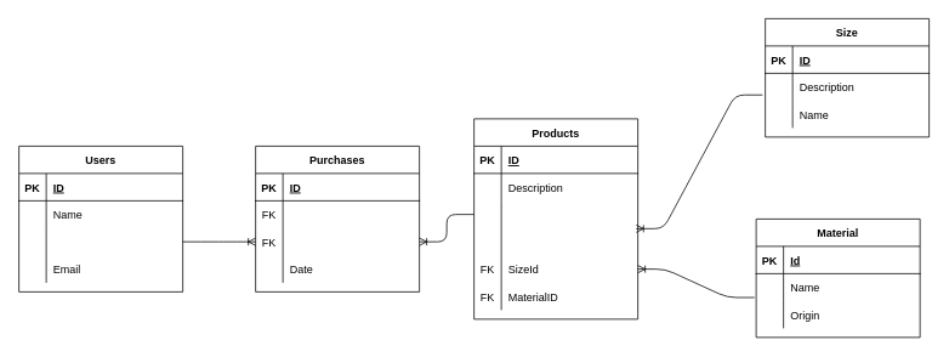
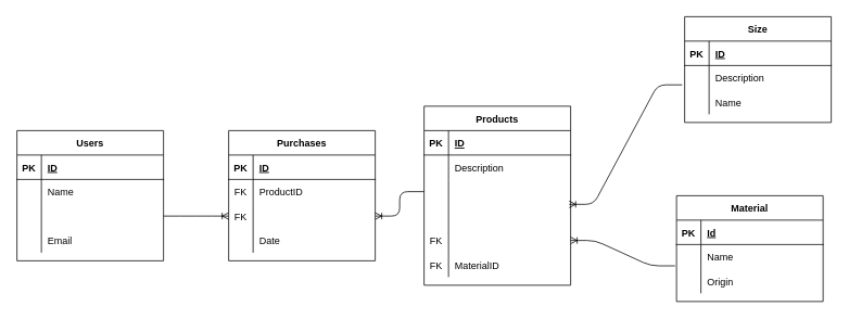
+ <mxCell id="47" value="ProductID" style="shape=partialRectangle;connectable=0;fillColor=none;top=0;left=0;bottom=0;right=0;align=left;spacingLeft=6;fontStyle=0;overflow=hidden;" vertex="1" parent="45"><mxGeometry x="30" width="150" height="30" as="geometry" /></mxCell>
- <mxCell id="27" value="SizeId" style="shape=partialRectangle;connectable=0;fillColor=none;top=0;left=0;bottom=0;right=0;align=left;spacingLeft=6;fontStyle=0;overflow=hidden;" vertex="1" parent="25"><mxGeometry x="30" width="150" height="30" as="geometry" /></mxCell>
